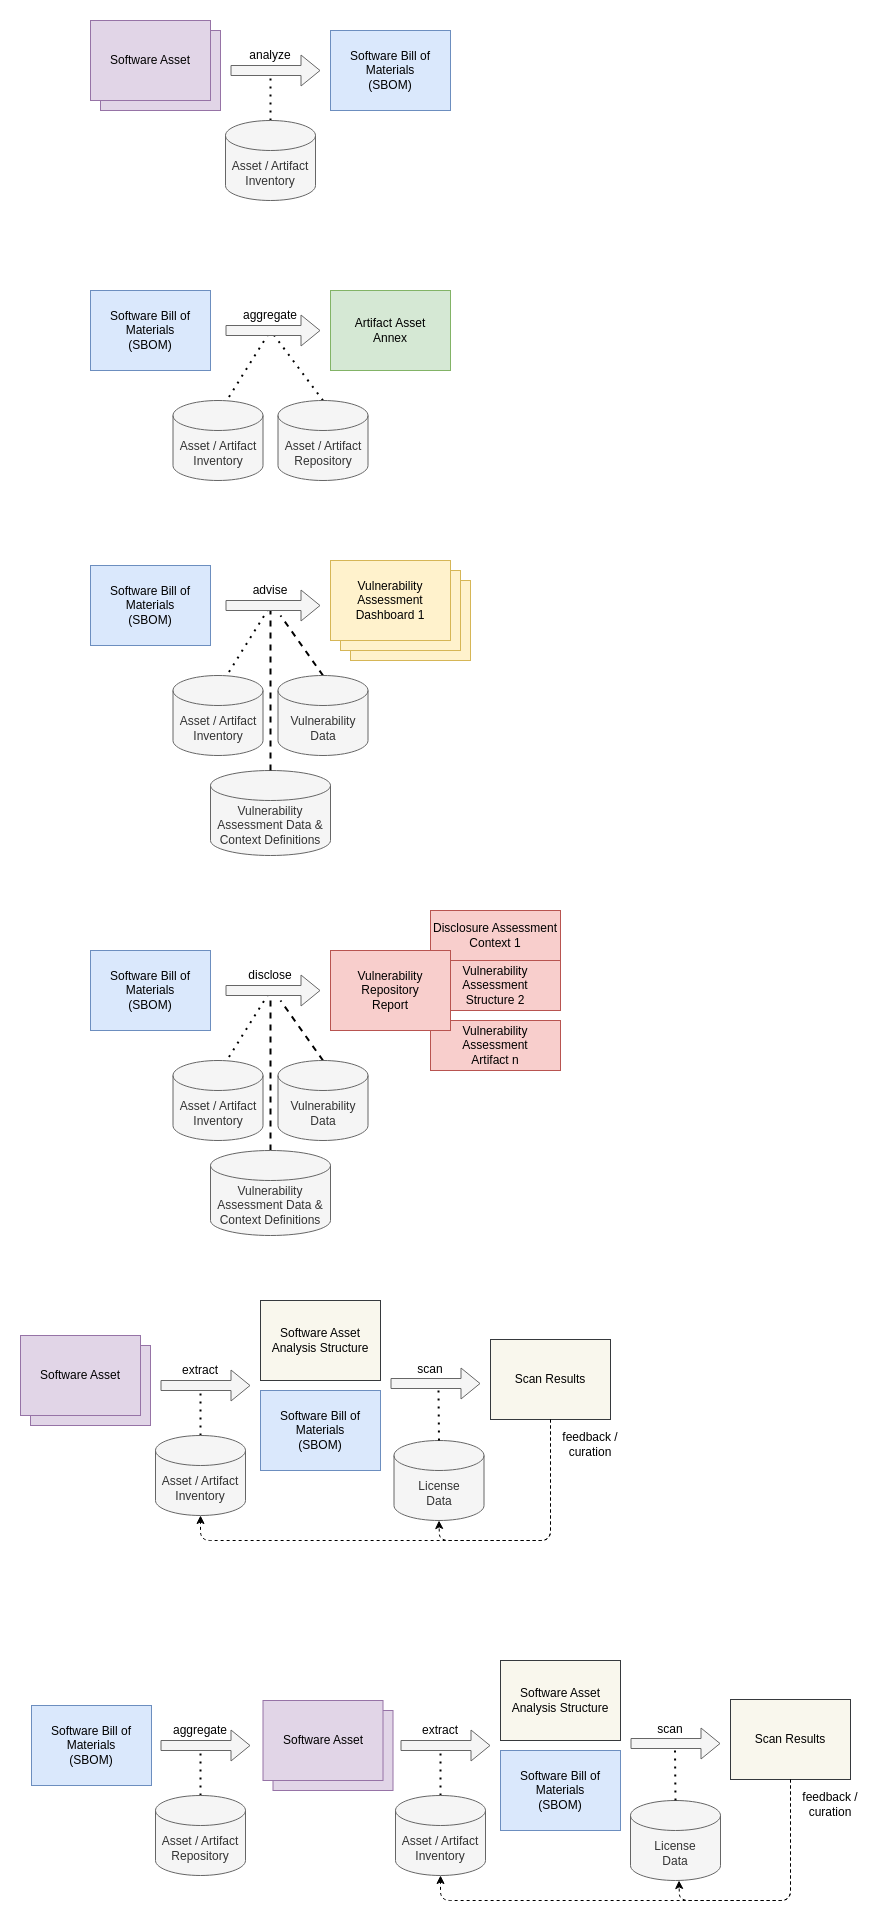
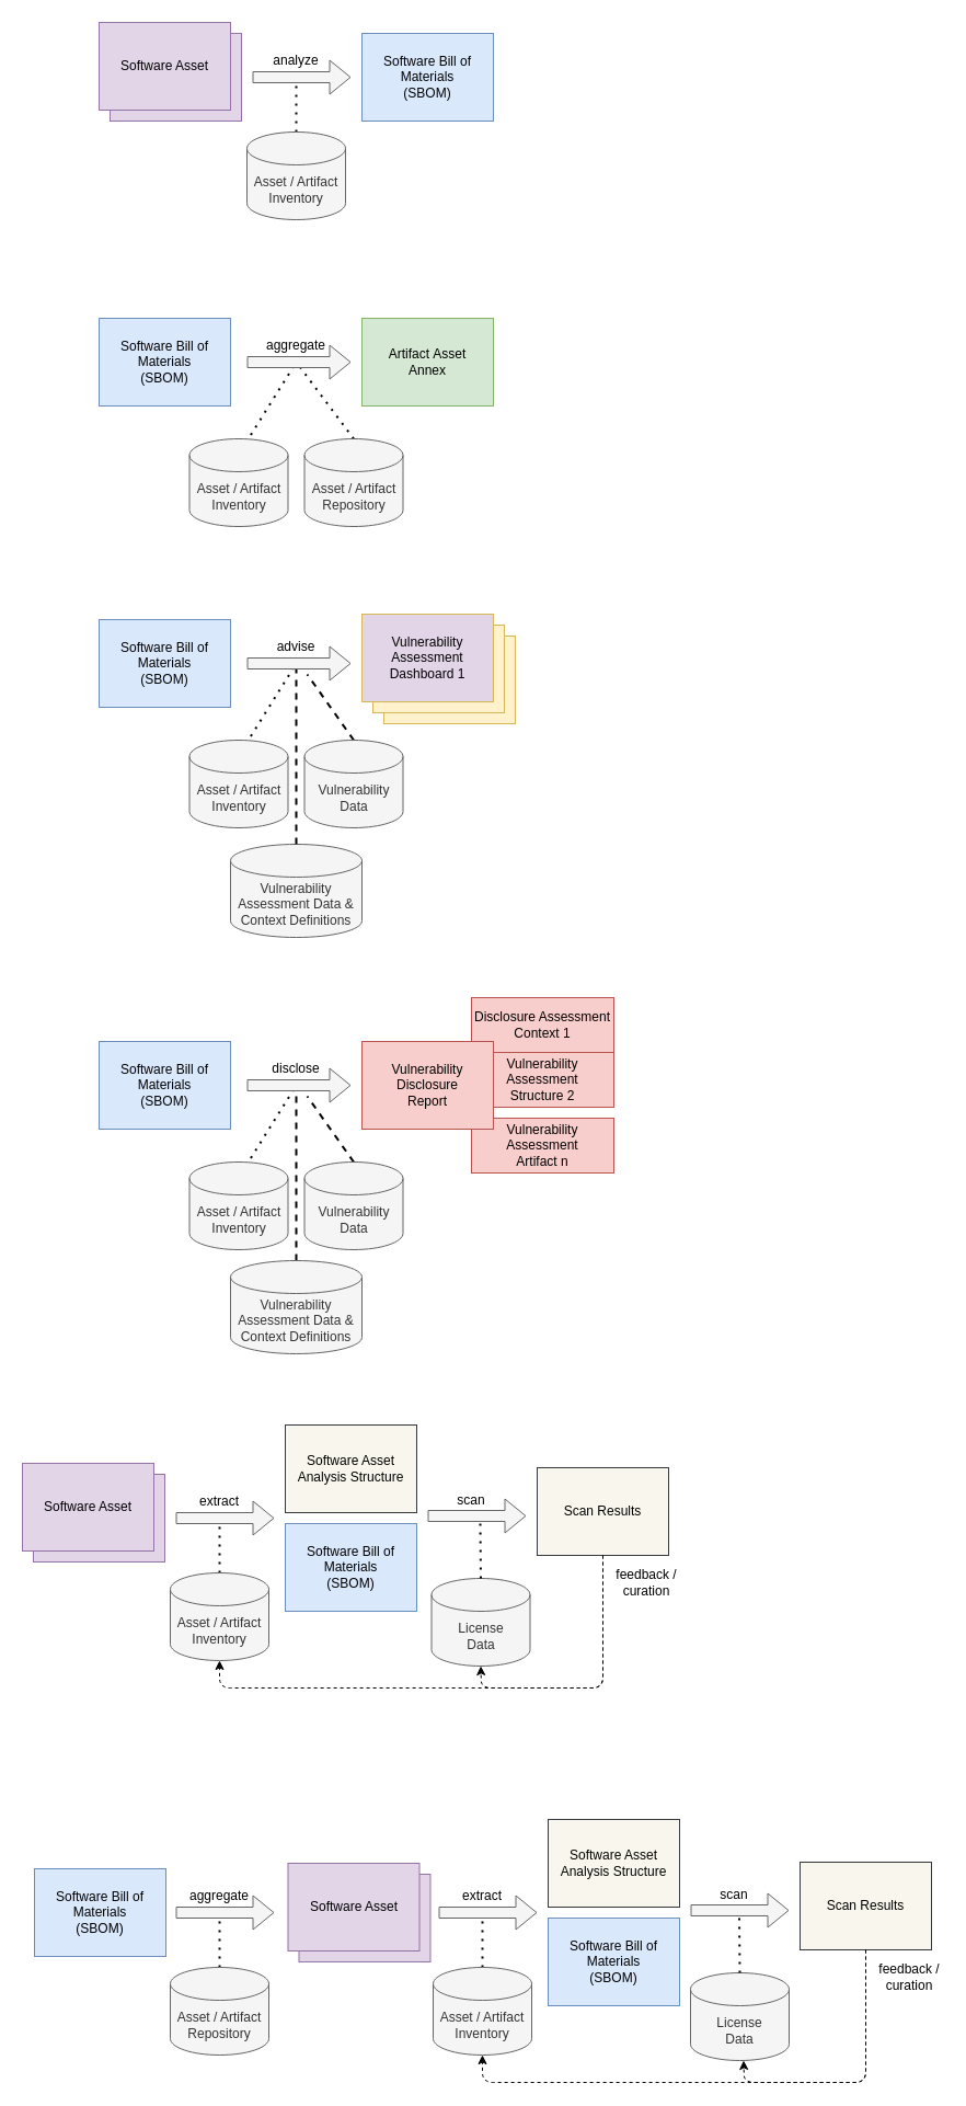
- <mxCell id="39" value="Vulnerability Assessment&lt;br&gt;Dashboard 1" style="rounded=0;whiteSpace=wrap;html=1;fillColor=#fff2cc;strokeColor=#d6b656;" parent="1" vertex="1"><mxGeometry x="330" y="560" width="120" height="80" as="geometry" /></mxCell>
+ <mxCell id="39" value="Vulnerability Assessment&lt;br&gt;Dashboard 1" style="rounded=0;whiteSpace=wrap;html=1;fillColor=#e1d5e7;strokeColor=#d6b656;" parent="1" vertex="1"><mxGeometry x="330" y="560" width="120" height="80" as="geometry" /></mxCell>
- <mxCell id="38" value="Vulnerability Repository&lt;br&gt;Report" style="rounded=0;whiteSpace=wrap;html=1;fillColor=#f8cecc;strokeColor=#b85450;" parent="1" vertex="1"><mxGeometry x="330" y="950" width="120" height="80" as="geometry" /></mxCell>
+ <mxCell id="38" value="Vulnerability Disclosure&lt;br&gt;Report" style="rounded=0;whiteSpace=wrap;html=1;fillColor=#f8cecc;strokeColor=#b85450;" parent="1" vertex="1"><mxGeometry x="330" y="950" width="120" height="80" as="geometry" /></mxCell>
